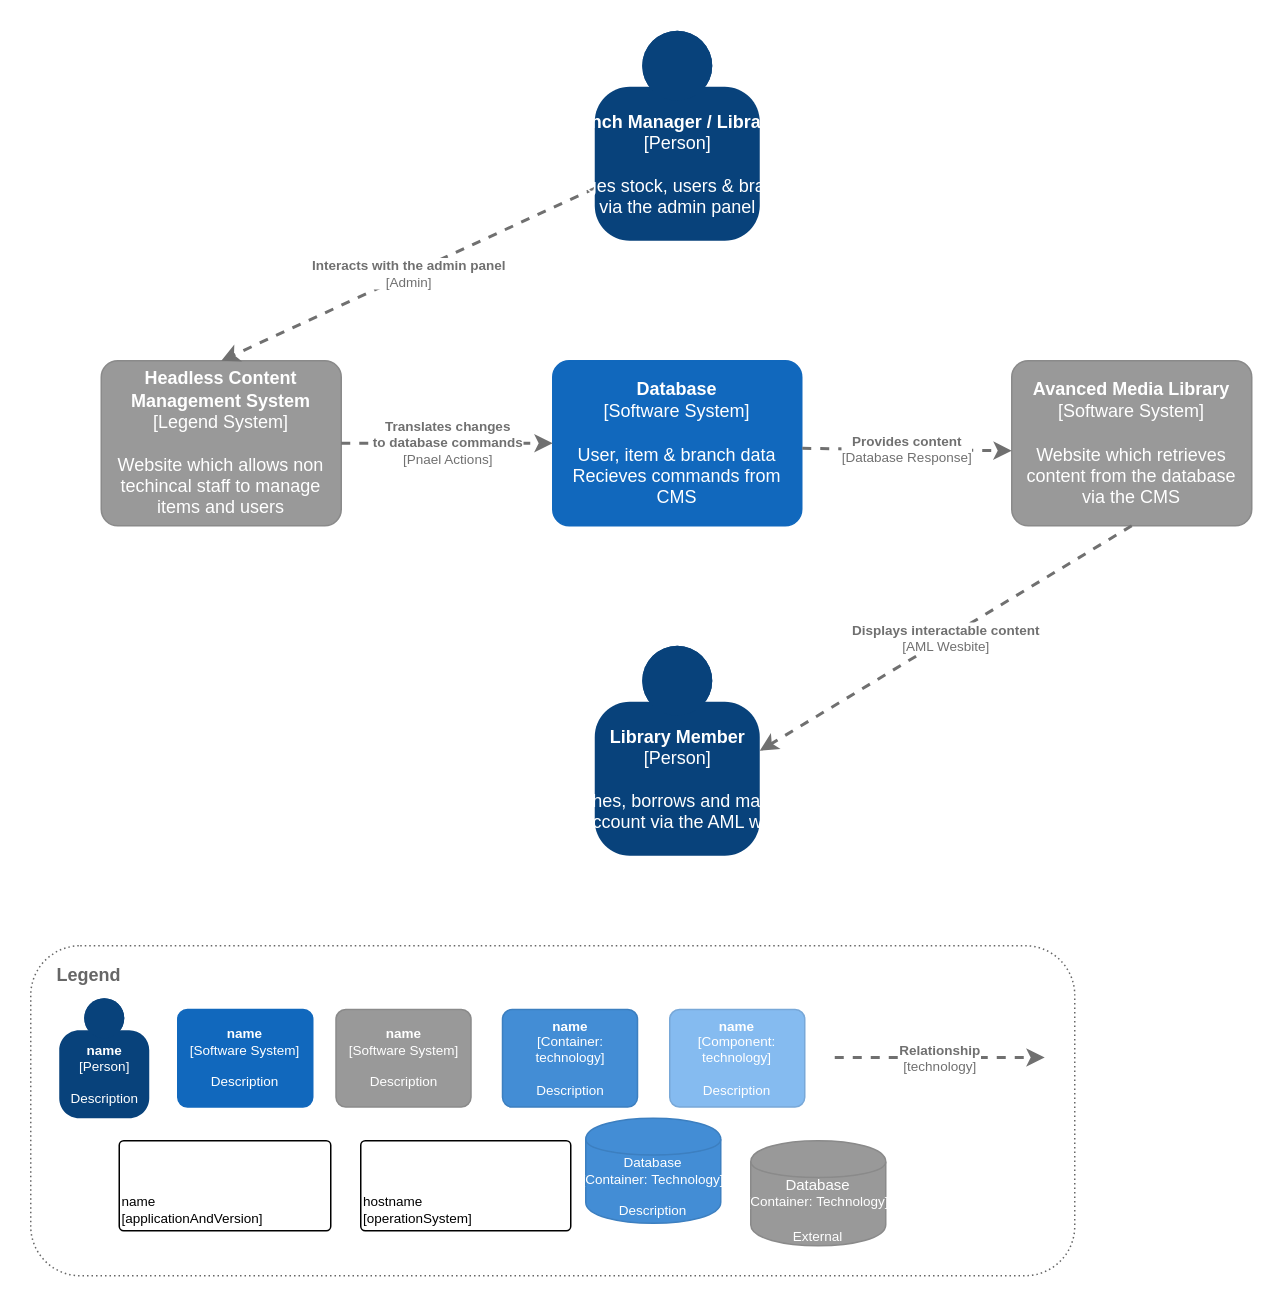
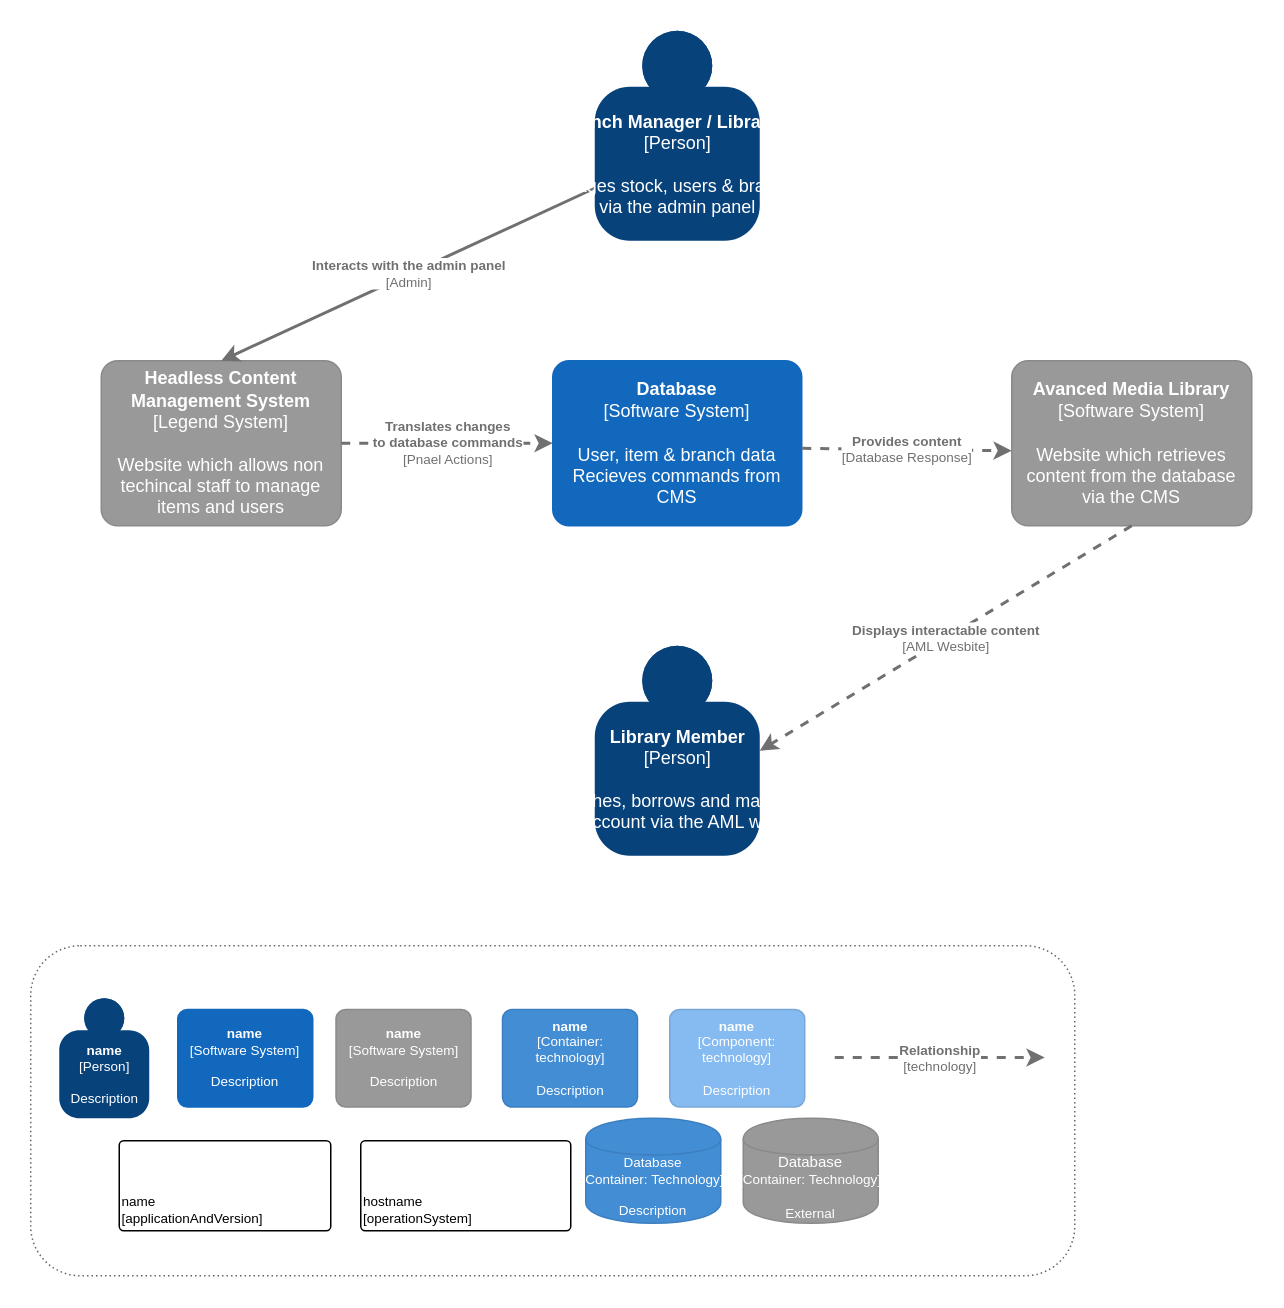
- <mxCell id="18" value="&lt;div style=&quot;text-align: left; font-size: 9px;&quot;&gt;&lt;div style=&quot;text-align: center; font-size: 9px;&quot;&gt;&lt;b style=&quot;font-size: 9px;&quot;&gt;Interacts with the admin panel&lt;/b&gt;&lt;/div&gt;&lt;div style=&quot;text-align: center; font-size: 9px;&quot;&gt;[Admin]&lt;/div&gt;&lt;/div&gt;" style="edgeStyle=none;rounded=0;html=1;jettySize=auto;orthogonalLoop=1;strokeColor=#707070;strokeWidth=2;fontColor=#707070;jumpStyle=none;dashed=1;metaEdit=1;metaData={&quot;c4Type&quot;:{&quot;editable&quot;:false}};fontSize=9;exitX=0;exitY=0.75;exitDx=0;exitDy=0;exitPerimeter=0;entryX=0.5;entryY=0;entryDx=0;entryDy=0;entryPerimeter=0;" parent="1" source="23" target="2" edge="1"><mxGeometry width="160" relative="1" as="geometry"><mxPoint x="160" y="100" as="sourcePoint" /><mxPoint x="94" y="220" as="targetPoint" /></mxGeometry></mxCell>
+ <mxCell id="18" value="&lt;div style=&quot;text-align: left; font-size: 9px;&quot;&gt;&lt;div style=&quot;text-align: center; font-size: 9px;&quot;&gt;&lt;b style=&quot;font-size: 9px;&quot;&gt;Interacts with the admin panel&lt;/b&gt;&lt;/div&gt;&lt;div style=&quot;text-align: center; font-size: 9px;&quot;&gt;[Admin]&lt;/div&gt;&lt;/div&gt;" style="edgeStyle=none;rounded=0;html=1;jettySize=auto;orthogonalLoop=1;strokeColor=#707070;strokeWidth=2;fontColor=#707070;jumpStyle=none;dashed=0;metaEdit=1;metaData={&quot;c4Type&quot;:{&quot;editable&quot;:false}};fontSize=9;exitX=0;exitY=0.75;exitDx=0;exitDy=0;exitPerimeter=0;entryX=0.5;entryY=0;entryDx=0;entryDy=0;entryPerimeter=0;" parent="1" source="23" target="2" edge="1"><mxGeometry width="160" relative="1" as="geometry"><mxPoint x="160" y="100" as="sourcePoint" /><mxPoint x="94" y="220" as="targetPoint" /></mxGeometry></mxCell>
- <mxCell id="6" value="Legend" style="text;html=1;strokeColor=none;fillColor=none;align=center;verticalAlign=middle;whiteSpace=wrap;rounded=0;fontStyle=1;fontColor=#666666;" parent="4" vertex="1"><mxGeometry x="19" y="10" width="40" height="20" as="geometry" /></mxCell>
- <mxCell id="15" value="Database&lt;div style=&quot;font-size: 9px;&quot;&gt;[Container:&amp;nbsp;Technology]&lt;/div&gt;&lt;br style=&quot;font-size: 9px;&quot;&gt;&lt;div style=&quot;font-size: 9px;&quot;&gt;External&lt;/div&gt;" style="shape=cylinder;whiteSpace=wrap;html=1;boundedLbl=1;rounded=1;labelBackgroundColor=none;fillColor=#999999;fontSize=10;fontColor=#ffffff;align=center;strokeColor=#8A8A8A;metaEdit=1;points=[[0.5,0,0],[1,0.25,0],[1,0.5,0],[1,0.75,0],[0.5,1,0],[0,0.75,0],[0,0.5,0],[0,0.25,0]];metaData={&quot;c4Type&quot;:{&quot;editable&quot;:false}};arcSize=10;" parent="4" vertex="1"><mxGeometry x="480" y="130" width="90" height="70" as="geometry" /></mxCell>
+ <mxCell id="15" value="Database&lt;div style=&quot;font-size: 9px;&quot;&gt;[Container:&amp;nbsp;Technology]&lt;/div&gt;&lt;br style=&quot;font-size: 9px;&quot;&gt;&lt;div style=&quot;font-size: 9px;&quot;&gt;External&lt;/div&gt;" style="shape=cylinder;whiteSpace=wrap;html=1;boundedLbl=1;rounded=1;labelBackgroundColor=none;fillColor=#999999;fontSize=10;fontColor=#ffffff;align=center;strokeColor=#8A8A8A;metaEdit=1;points=[[0.5,0,0],[1,0.25,0],[1,0.5,0],[1,0.75,0],[0.5,1,0],[0,0.75,0],[0,0.5,0],[0,0.25,0]];metaData={&quot;c4Type&quot;:{&quot;editable&quot;:false}};arcSize=10;" parent="4" vertex="1"><mxGeometry x="475" y="115" width="90" height="70" as="geometry" /></mxCell>
